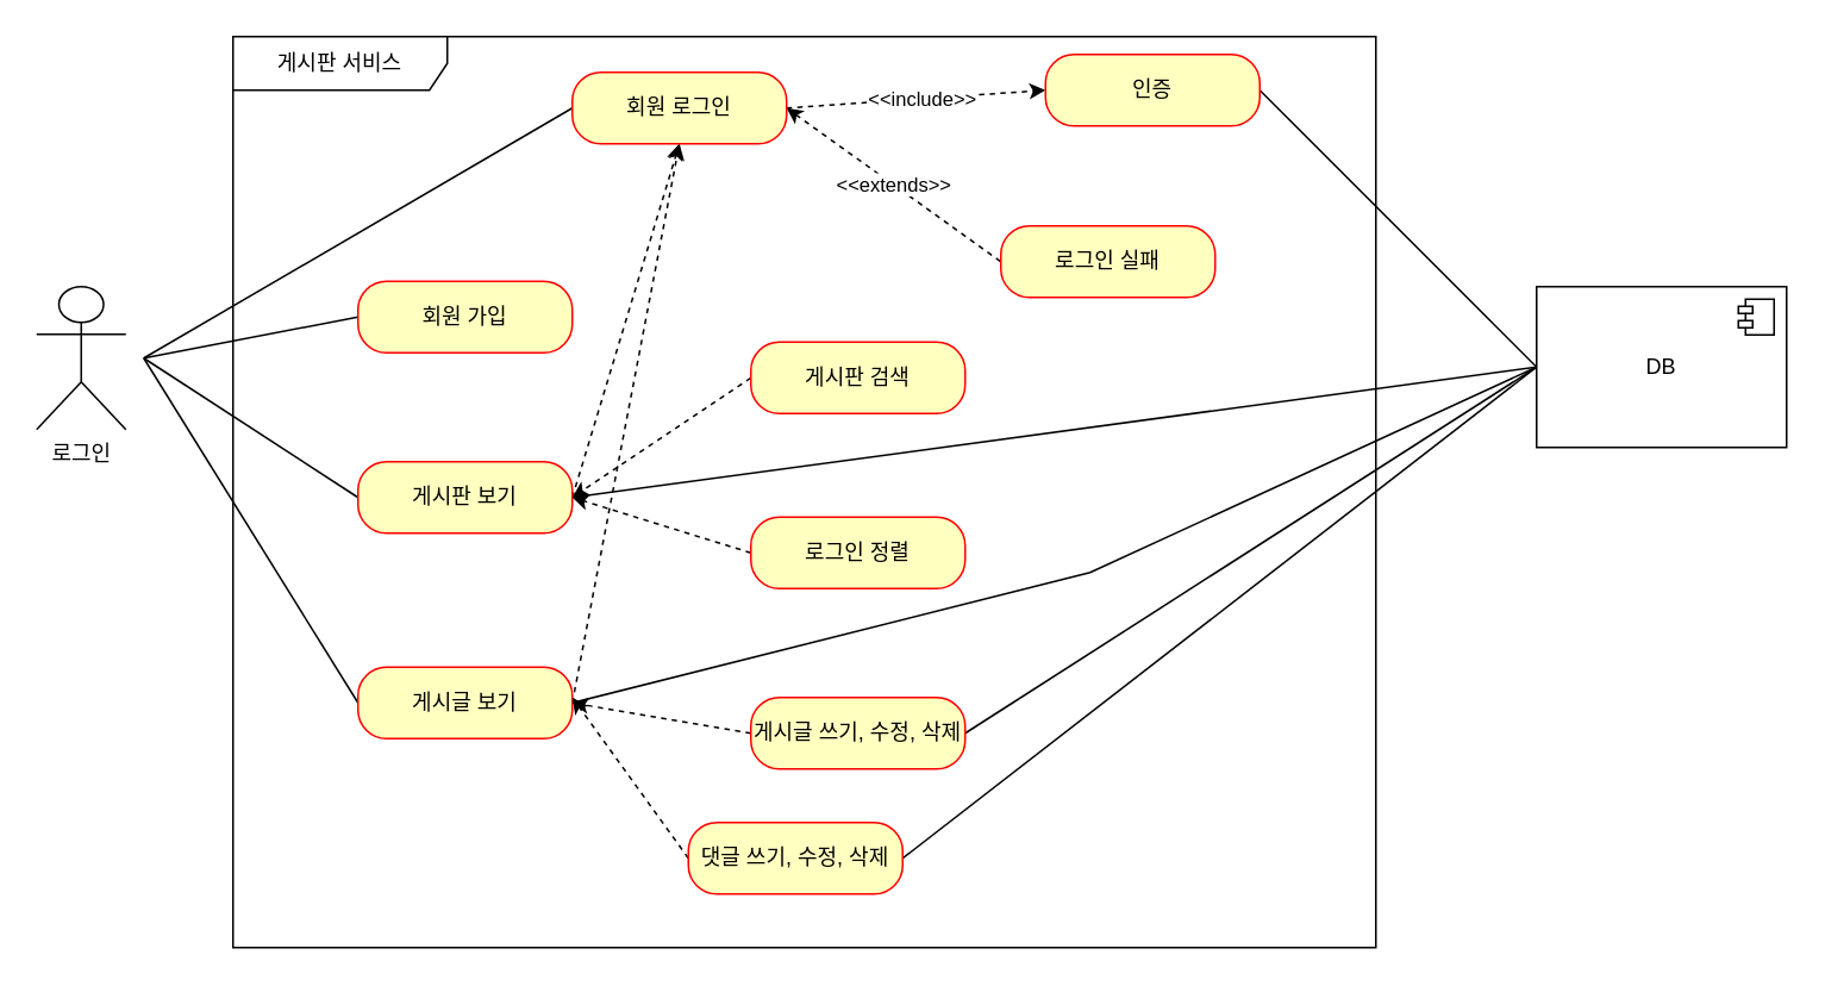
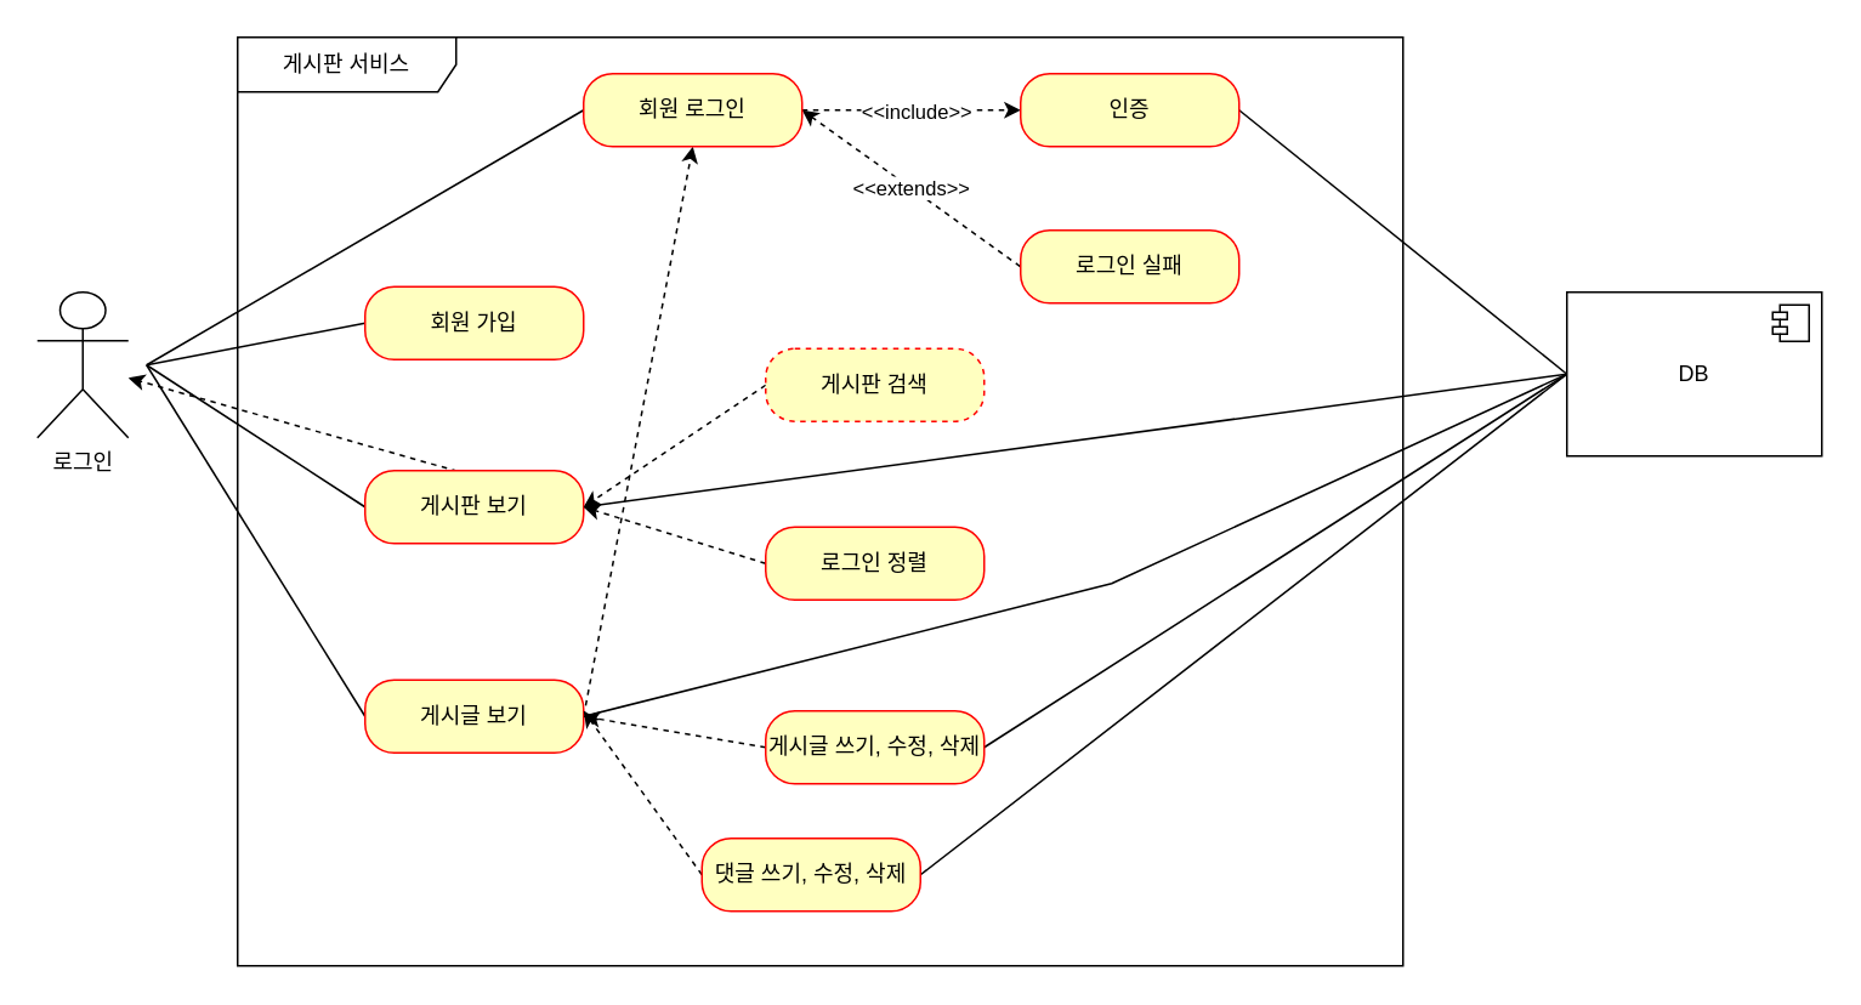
- <mxCell id="20" value="인증" style="rounded=1;whiteSpace=wrap;html=1;arcSize=40;fontColor=#000000;fillColor=#ffffc0;strokeColor=#ff0000;" vertex="1" parent="1"><mxGeometry x="585" y="30" width="120" height="40" as="geometry" /></mxCell>
+ <mxCell id="20" value="인증" style="rounded=1;whiteSpace=wrap;html=1;arcSize=40;fontColor=#000000;fillColor=#ffffc0;strokeColor=#ff0000;" vertex="1" parent="1"><mxGeometry x="560" y="40" width="120" height="40" as="geometry" /></mxCell>
- <mxCell id="7" style="rounded=0;orthogonalLoop=1;jettySize=auto;html=1;exitX=1;exitY=0.5;exitDx=0;exitDy=0;entryX=0.5;entryY=1;entryDx=0;entryDy=0;dashed=1;" edge="1" parent="1" source="9" target="18"><mxGeometry relative="1" as="geometry" /></mxCell>
+ <mxCell id="7" style="rounded=0;orthogonalLoop=1;jettySize=auto;html=1;exitX=1;exitY=0.5;exitDx=0;exitDy=0;dashed=1;" edge="1" parent="1" source="9" target="2"><mxGeometry relative="1" as="geometry" /></mxCell>
- <mxCell id="23" value="게시판 검색" style="rounded=1;whiteSpace=wrap;html=1;arcSize=40;fontColor=#000000;fillColor=#ffffc0;strokeColor=#ff0000;" vertex="1" parent="1"><mxGeometry x="420" y="191" width="120" height="40" as="geometry" /></mxCell>
+ <mxCell id="23" value="게시판 검색" style="rounded=1;whiteSpace=wrap;html=1;arcSize=40;fontColor=#000000;fillColor=#ffffc0;strokeColor=#ff0000;dashed=1;" vertex="1" parent="1"><mxGeometry x="420" y="191" width="120" height="40" as="geometry" /></mxCell>
